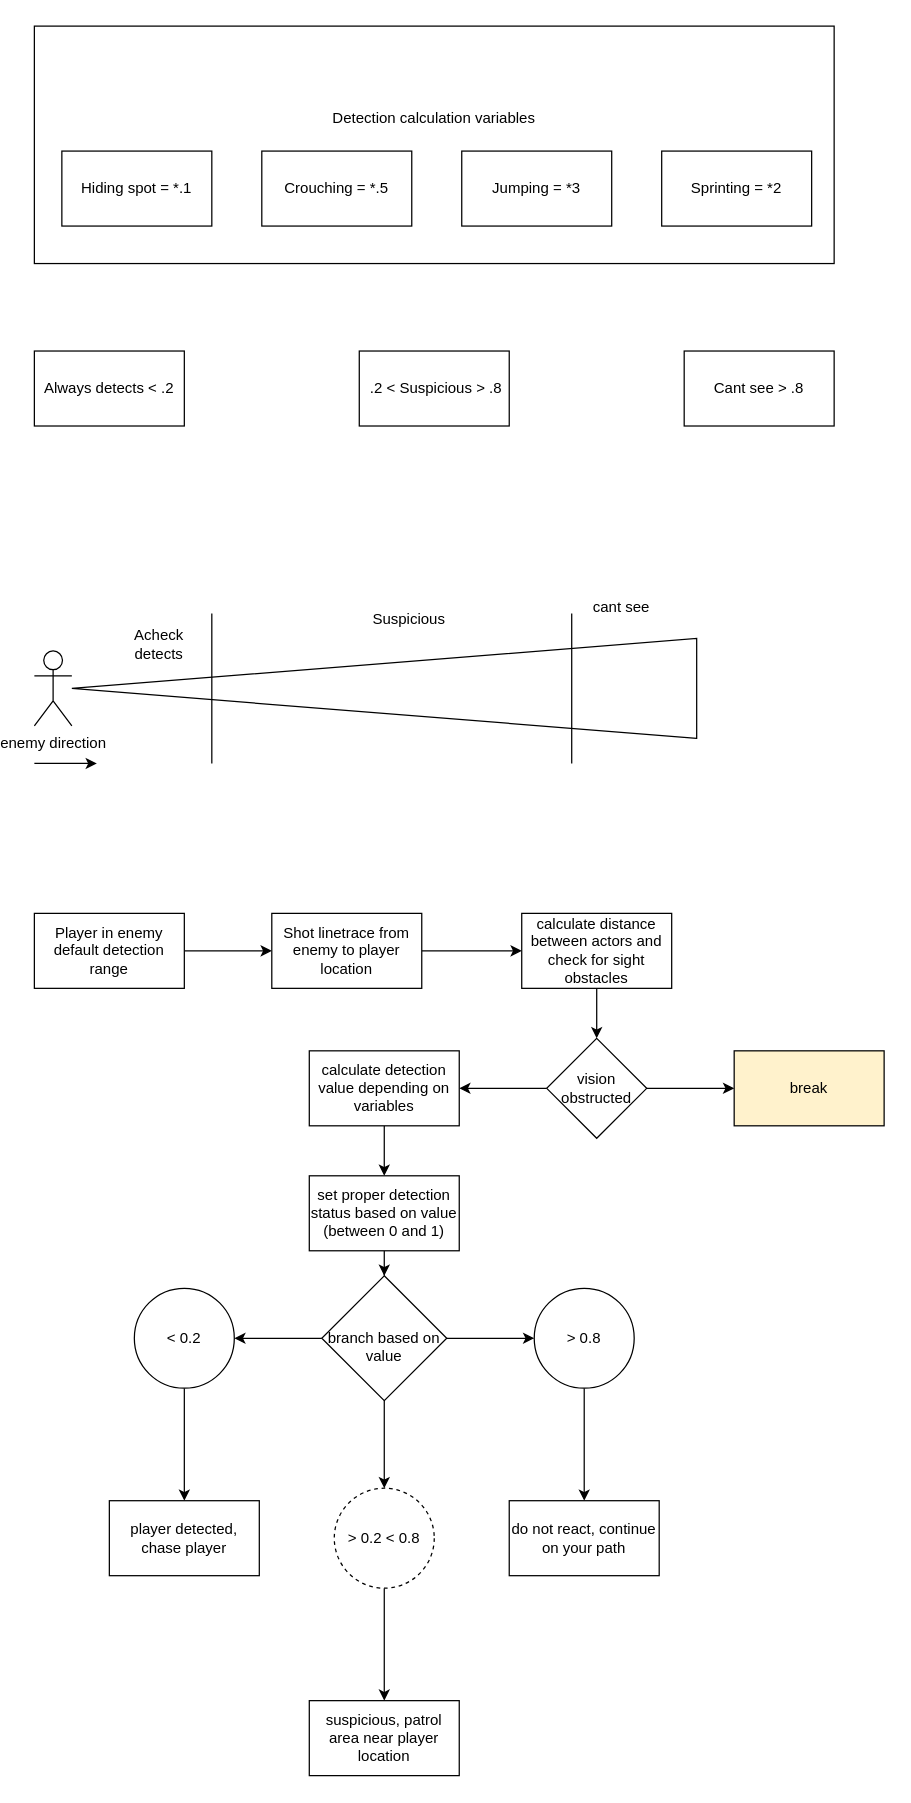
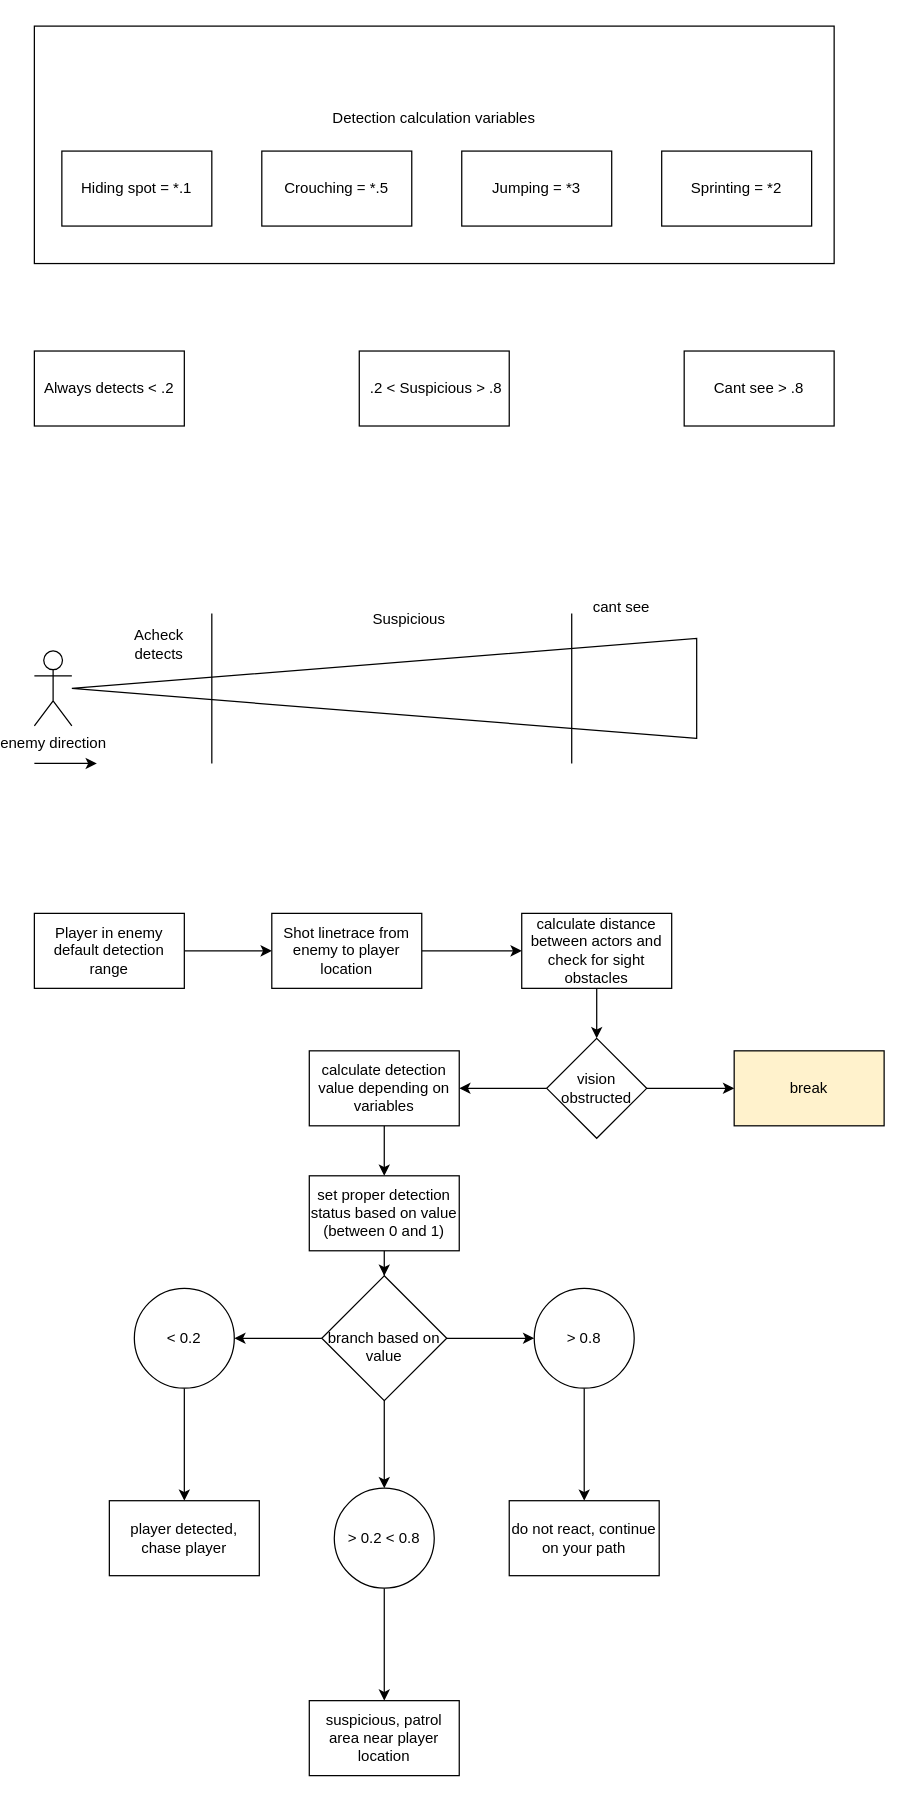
- <mxCell id="39" value="&amp;gt; 0.2 &amp;lt; 0.8" style="ellipse;whiteSpace=wrap;html=1;dashed=1;" vertex="1" parent="1"><mxGeometry x="260" y="1190" width="80" height="80" as="geometry" /></mxCell>
+ <mxCell id="39" value="&amp;gt; 0.2 &amp;lt; 0.8" style="ellipse;whiteSpace=wrap;html=1;" vertex="1" parent="1"><mxGeometry x="260" y="1190" width="80" height="80" as="geometry" /></mxCell>
